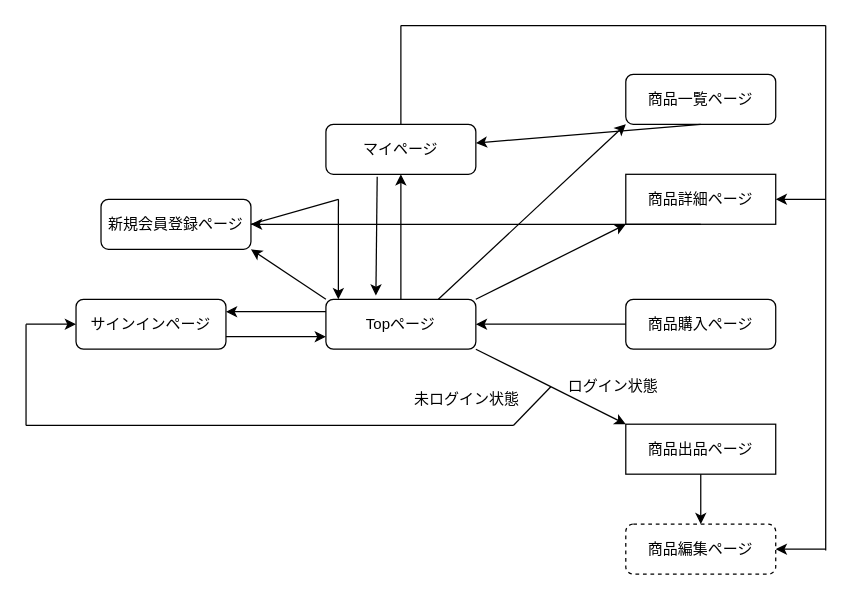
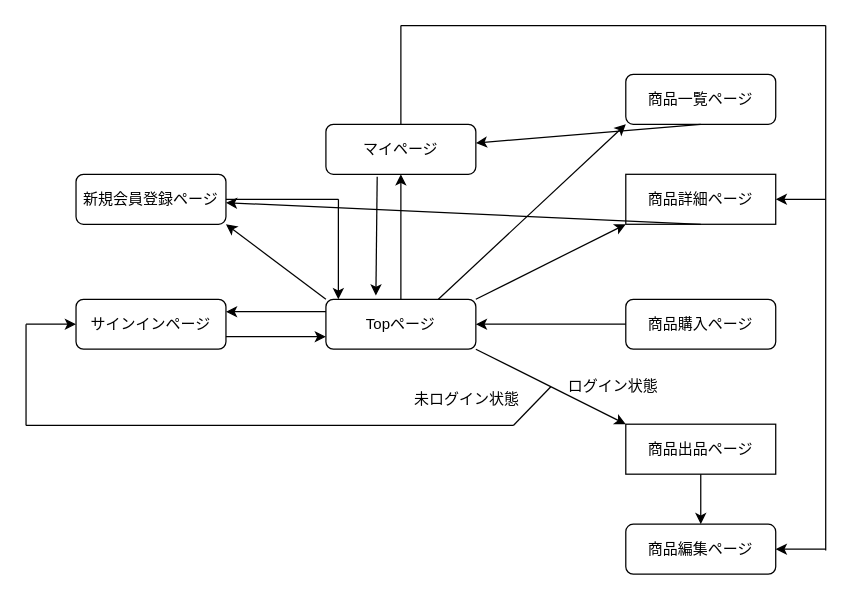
- <mxCell id="9" value="新規会員登録ページ" style="rounded=1;whiteSpace=wrap;html=1;" parent="1" vertex="1"><mxGeometry x="80" y="159" width="120" height="40" as="geometry" /></mxCell>
+ <mxCell id="9" value="新規会員登録ページ" style="rounded=1;whiteSpace=wrap;html=1;" parent="1" vertex="1"><mxGeometry x="60" y="139" width="120" height="40" as="geometry" /></mxCell>
- <mxCell id="17" value="商品編集ページ" style="rounded=1;whiteSpace=wrap;html=1;dashed=1;" parent="1" vertex="1"><mxGeometry x="500" y="419" width="120" height="40" as="geometry" /></mxCell>
+ <mxCell id="17" value="商品編集ページ" style="rounded=1;whiteSpace=wrap;html=1;" parent="1" vertex="1"><mxGeometry x="500" y="419" width="120" height="40" as="geometry" /></mxCell>
